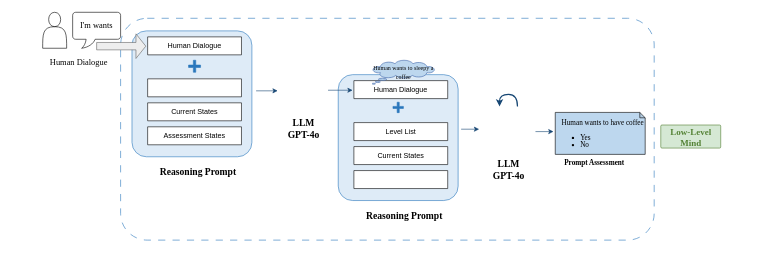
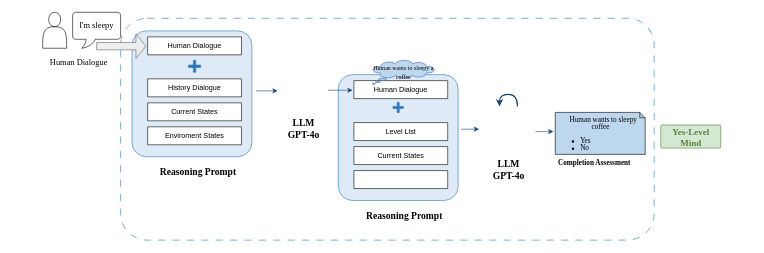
- <mxCell id="43" value="&lt;font face=&quot;Times New Roman&quot; style=&quot;font-size: 14px;&quot;&gt;I'm wants&lt;/font&gt;" style="whiteSpace=wrap;html=1;shape=mxgraph.basic.roundRectCallout;dx=30;dy=15;size=5;boundedLbl=1;" vertex="1" parent="41"><mxGeometry x="100" width="80" height="60" as="geometry" /></mxCell>
+ <mxCell id="43" value="&lt;font face=&quot;Times New Roman&quot; style=&quot;font-size: 14px;&quot;&gt;I'm sleepy&lt;/font&gt;" style="whiteSpace=wrap;html=1;shape=mxgraph.basic.roundRectCallout;dx=30;dy=15;size=5;boundedLbl=1;" vertex="1" parent="41"><mxGeometry x="100" width="80" height="60" as="geometry" /></mxCell>
+ <mxCell id="30" value="History Dialogue" style="text;html=1;align=center;verticalAlign=middle;whiteSpace=wrap;rounded=0;" vertex="1" parent="28"><mxGeometry y="7.5" width="156.522" height="15" as="geometry" /></mxCell>
- <mxCell id="52" value="&lt;div style=&quot;text-align: center; line-height: 100%;&quot;&gt;&lt;span style=&quot;background-color: transparent; color: light-dark(rgb(0, 0, 0), rgb(255, 255, 255)); font-family: &amp;quot;Times New Roman&amp;quot;;&quot;&gt;&amp;nbsp; &amp;nbsp; &amp;nbsp;&lt;/span&gt;&lt;/div&gt;&lt;div style=&quot;text-align: center; line-height: 100%;&quot;&gt;&lt;span style=&quot;background-color: transparent; color: light-dark(rgb(0, 0, 0), rgb(255, 255, 255)); font-family: &amp;quot;Times New Roman&amp;quot;;&quot;&gt;&amp;nbsp; &amp;nbsp;&lt;/span&gt;&lt;span style=&quot;font-family: &amp;quot;Times New Roman&amp;quot;; background-color: transparent; color: light-dark(rgb(0, 0, 0), rgb(255, 255, 255));&quot;&gt;Human wants to have coffee&lt;/span&gt;&lt;/div&gt;&lt;ul style=&quot;line-height: 100%;&quot;&gt;&lt;li&gt;&lt;font face=&quot;Times New Roman&quot;&gt;Yes&lt;/font&gt;&lt;/li&gt;&lt;li&gt;&lt;font face=&quot;Times New Roman&quot;&gt;No&lt;/font&gt;&lt;/li&gt;&lt;/ul&gt;" style="shape=note;whiteSpace=wrap;html=1;backgroundOutline=1;darkOpacity=0.05;align=left;size=9;fillColor=light-dark(#bdd7ee, #ededed);" vertex="1" parent="49"><mxGeometry y="30" width="150" height="70" as="geometry" /></mxCell>
+ <mxCell id="52" value="&lt;div style=&quot;text-align: center; line-height: 100%;&quot;&gt;&lt;span style=&quot;background-color: transparent; color: light-dark(rgb(0, 0, 0), rgb(255, 255, 255)); font-family: &amp;quot;Times New Roman&amp;quot;;&quot;&gt;&amp;nbsp; &amp;nbsp; &amp;nbsp;&lt;/span&gt;&lt;/div&gt;&lt;div style=&quot;text-align: center; line-height: 100%;&quot;&gt;&lt;span style=&quot;background-color: transparent; color: light-dark(rgb(0, 0, 0), rgb(255, 255, 255)); font-family: &amp;quot;Times New Roman&amp;quot;;&quot;&gt;&amp;nbsp; &amp;nbsp;&lt;/span&gt;&lt;span style=&quot;font-family: &amp;quot;Times New Roman&amp;quot;; background-color: transparent; color: light-dark(rgb(0, 0, 0), rgb(255, 255, 255));&quot;&gt;Human wants to sleepy coffee&lt;/span&gt;&lt;/div&gt;&lt;ul style=&quot;line-height: 100%;&quot;&gt;&lt;li&gt;&lt;font face=&quot;Times New Roman&quot;&gt;Yes&lt;/font&gt;&lt;/li&gt;&lt;li&gt;&lt;font face=&quot;Times New Roman&quot;&gt;No&lt;/font&gt;&lt;/li&gt;&lt;/ul&gt;" style="shape=note;whiteSpace=wrap;html=1;backgroundOutline=1;darkOpacity=0.05;align=left;size=9;fillColor=light-dark(#bdd7ee, #ededed);" vertex="1" parent="49"><mxGeometry y="30" width="150" height="70" as="geometry" /></mxCell>
- <mxCell id="36" value="Assessment States" style="text;html=1;align=center;verticalAlign=middle;whiteSpace=wrap;rounded=0;" vertex="1" parent="34"><mxGeometry y="7.5" width="156.522" height="15" as="geometry" /></mxCell>
+ <mxCell id="36" value="Enviroment States" style="text;html=1;align=center;verticalAlign=middle;whiteSpace=wrap;rounded=0;" vertex="1" parent="34"><mxGeometry y="7.5" width="156.522" height="15" as="geometry" /></mxCell>
- <mxCell id="48" value="&lt;font style=&quot;font-size: 15px;&quot; face=&quot;Times New Roman&quot;&gt;Low-Level&lt;/font&gt;&lt;div&gt;&lt;font style=&quot;font-size: 15px;&quot; face=&quot;Times New Roman&quot;&gt;Mind&lt;/font&gt;&lt;/div&gt;" style="text;html=1;align=center;verticalAlign=middle;resizable=0;points=[];autosize=1;strokeColor=none;fillColor=none;fontColor=light-dark(#548235, #69c195);fontStyle=1" vertex="1" parent="46"><mxGeometry x="5" y="3.8" width="90" height="50" as="geometry" /></mxCell>
+ <mxCell id="48" value="&lt;font style=&quot;font-size: 15px;&quot; face=&quot;Times New Roman&quot;&gt;Yes-Level&lt;/font&gt;&lt;div&gt;&lt;font style=&quot;font-size: 15px;&quot; face=&quot;Times New Roman&quot;&gt;Mind&lt;/font&gt;&lt;/div&gt;" style="text;html=1;align=center;verticalAlign=middle;resizable=0;points=[];autosize=1;strokeColor=none;fillColor=none;fontColor=light-dark(#548235, #69c195);fontStyle=1" vertex="1" parent="46"><mxGeometry x="5" y="3.8" width="90" height="50" as="geometry" /></mxCell>
- <mxCell id="51" value="&lt;b&gt;&lt;font face=&quot;Times New Roman&quot;&gt;Prompt Assessment&lt;/font&gt;&lt;/b&gt;" style="text;html=1;align=center;verticalAlign=middle;resizable=0;points=[];autosize=1;strokeColor=none;fillColor=none;" vertex="1" parent="50"><mxGeometry x="-4.839" y="100" width="140" height="30" as="geometry" /></mxCell>
+ <mxCell id="51" value="&lt;b&gt;&lt;font face=&quot;Times New Roman&quot;&gt;Completion Assessment&lt;/font&gt;&lt;/b&gt;" style="text;html=1;align=center;verticalAlign=middle;resizable=0;points=[];autosize=1;strokeColor=none;fillColor=none;" vertex="1" parent="50"><mxGeometry x="-4.839" y="100" width="140" height="30" as="geometry" /></mxCell>
